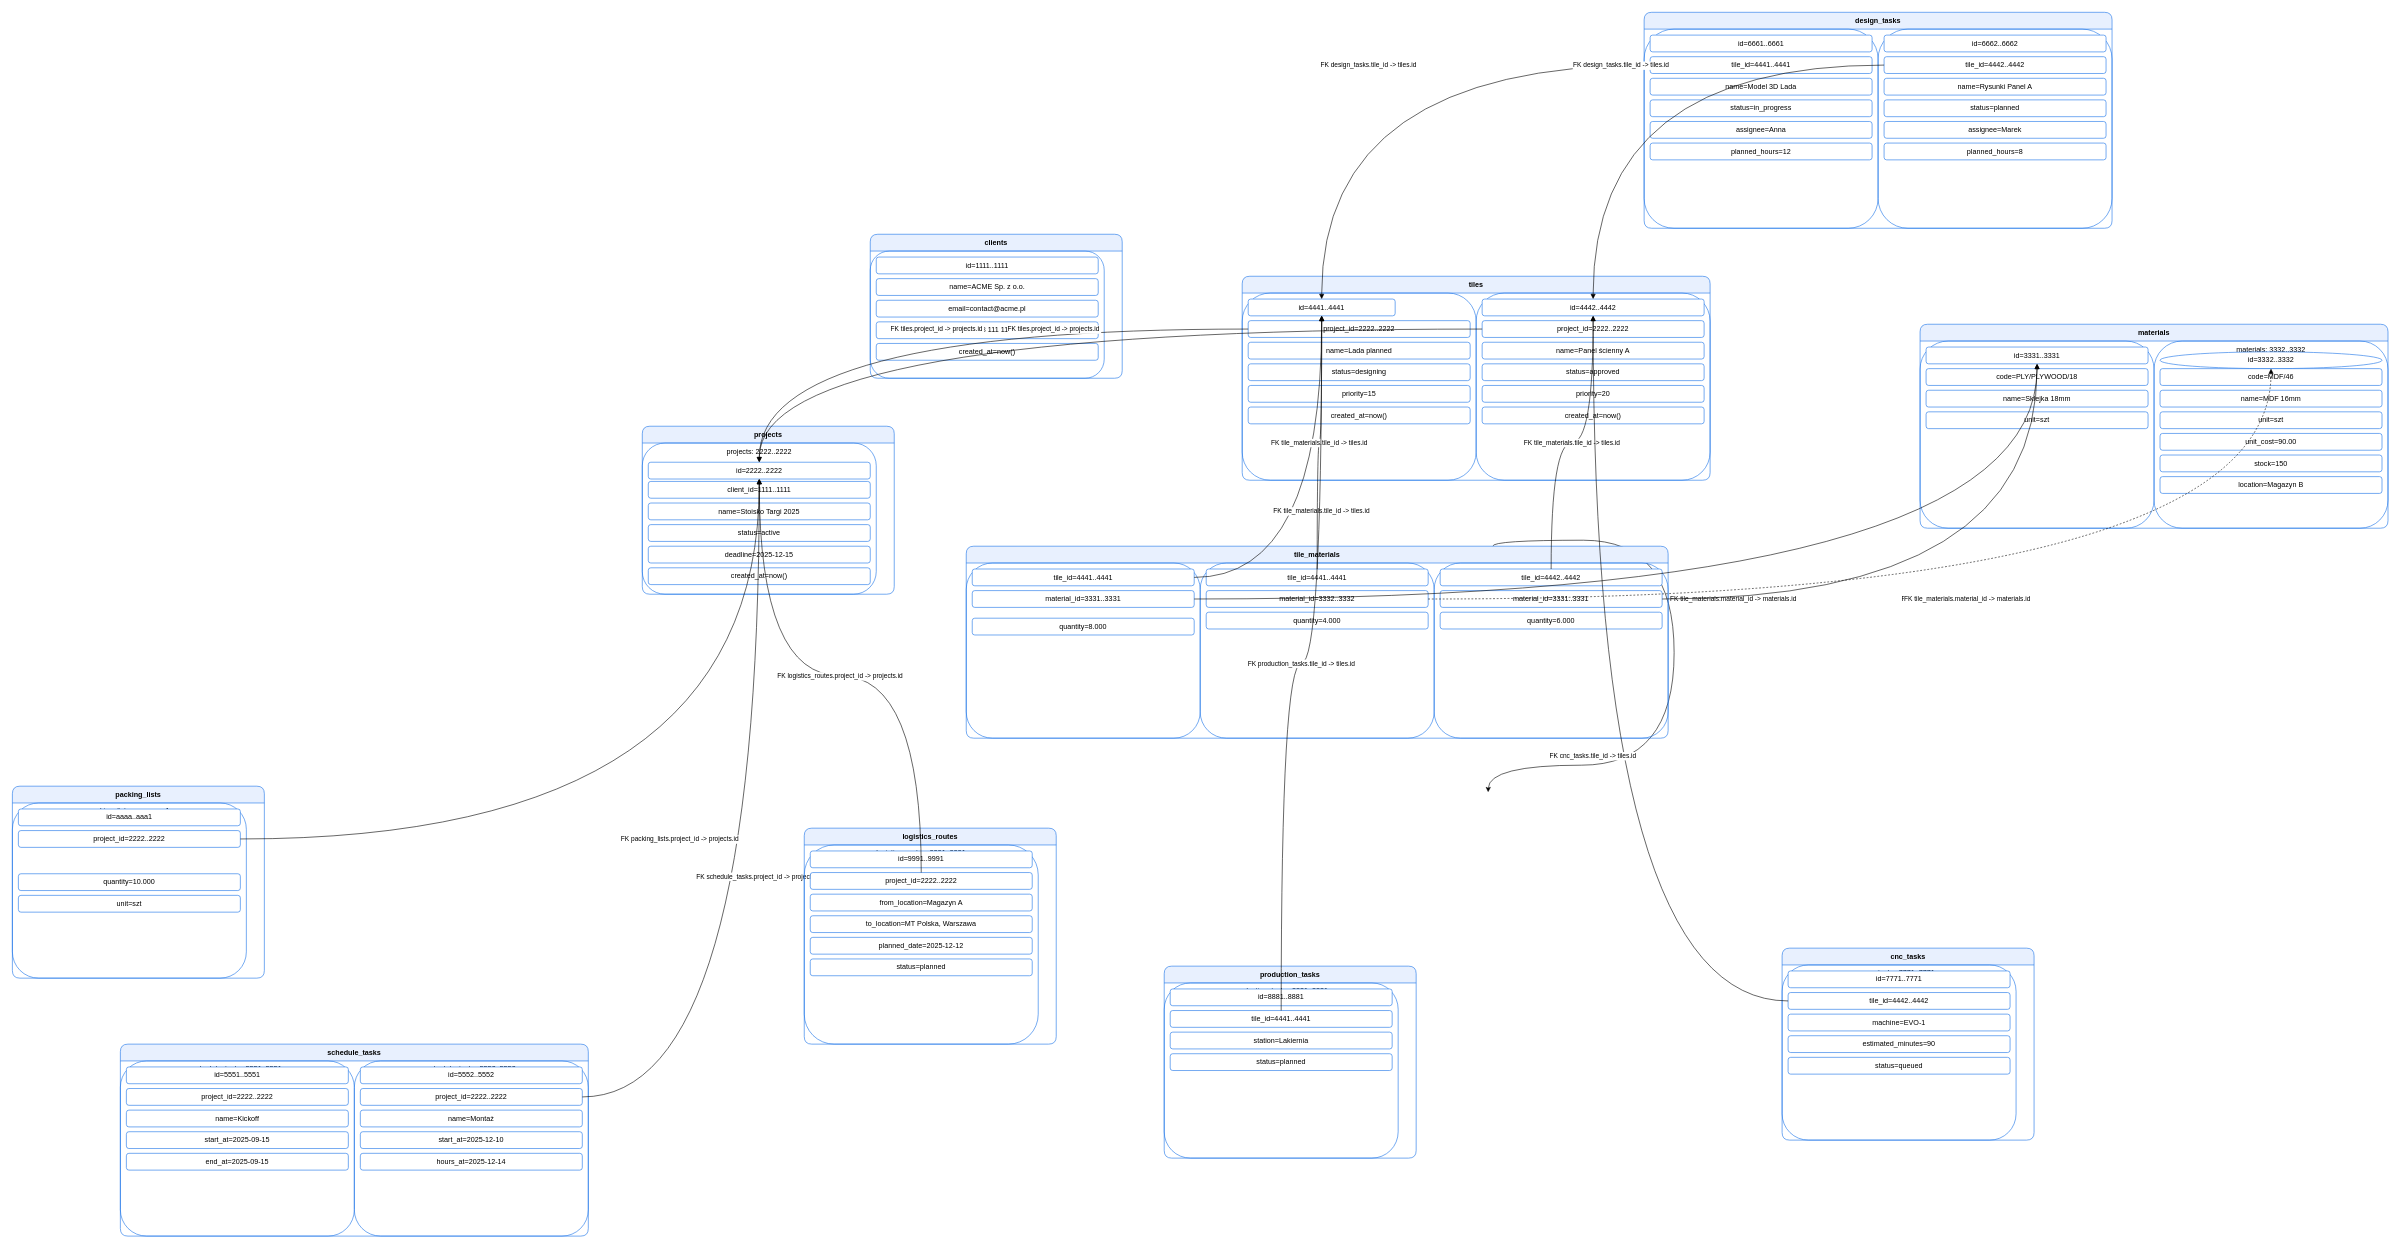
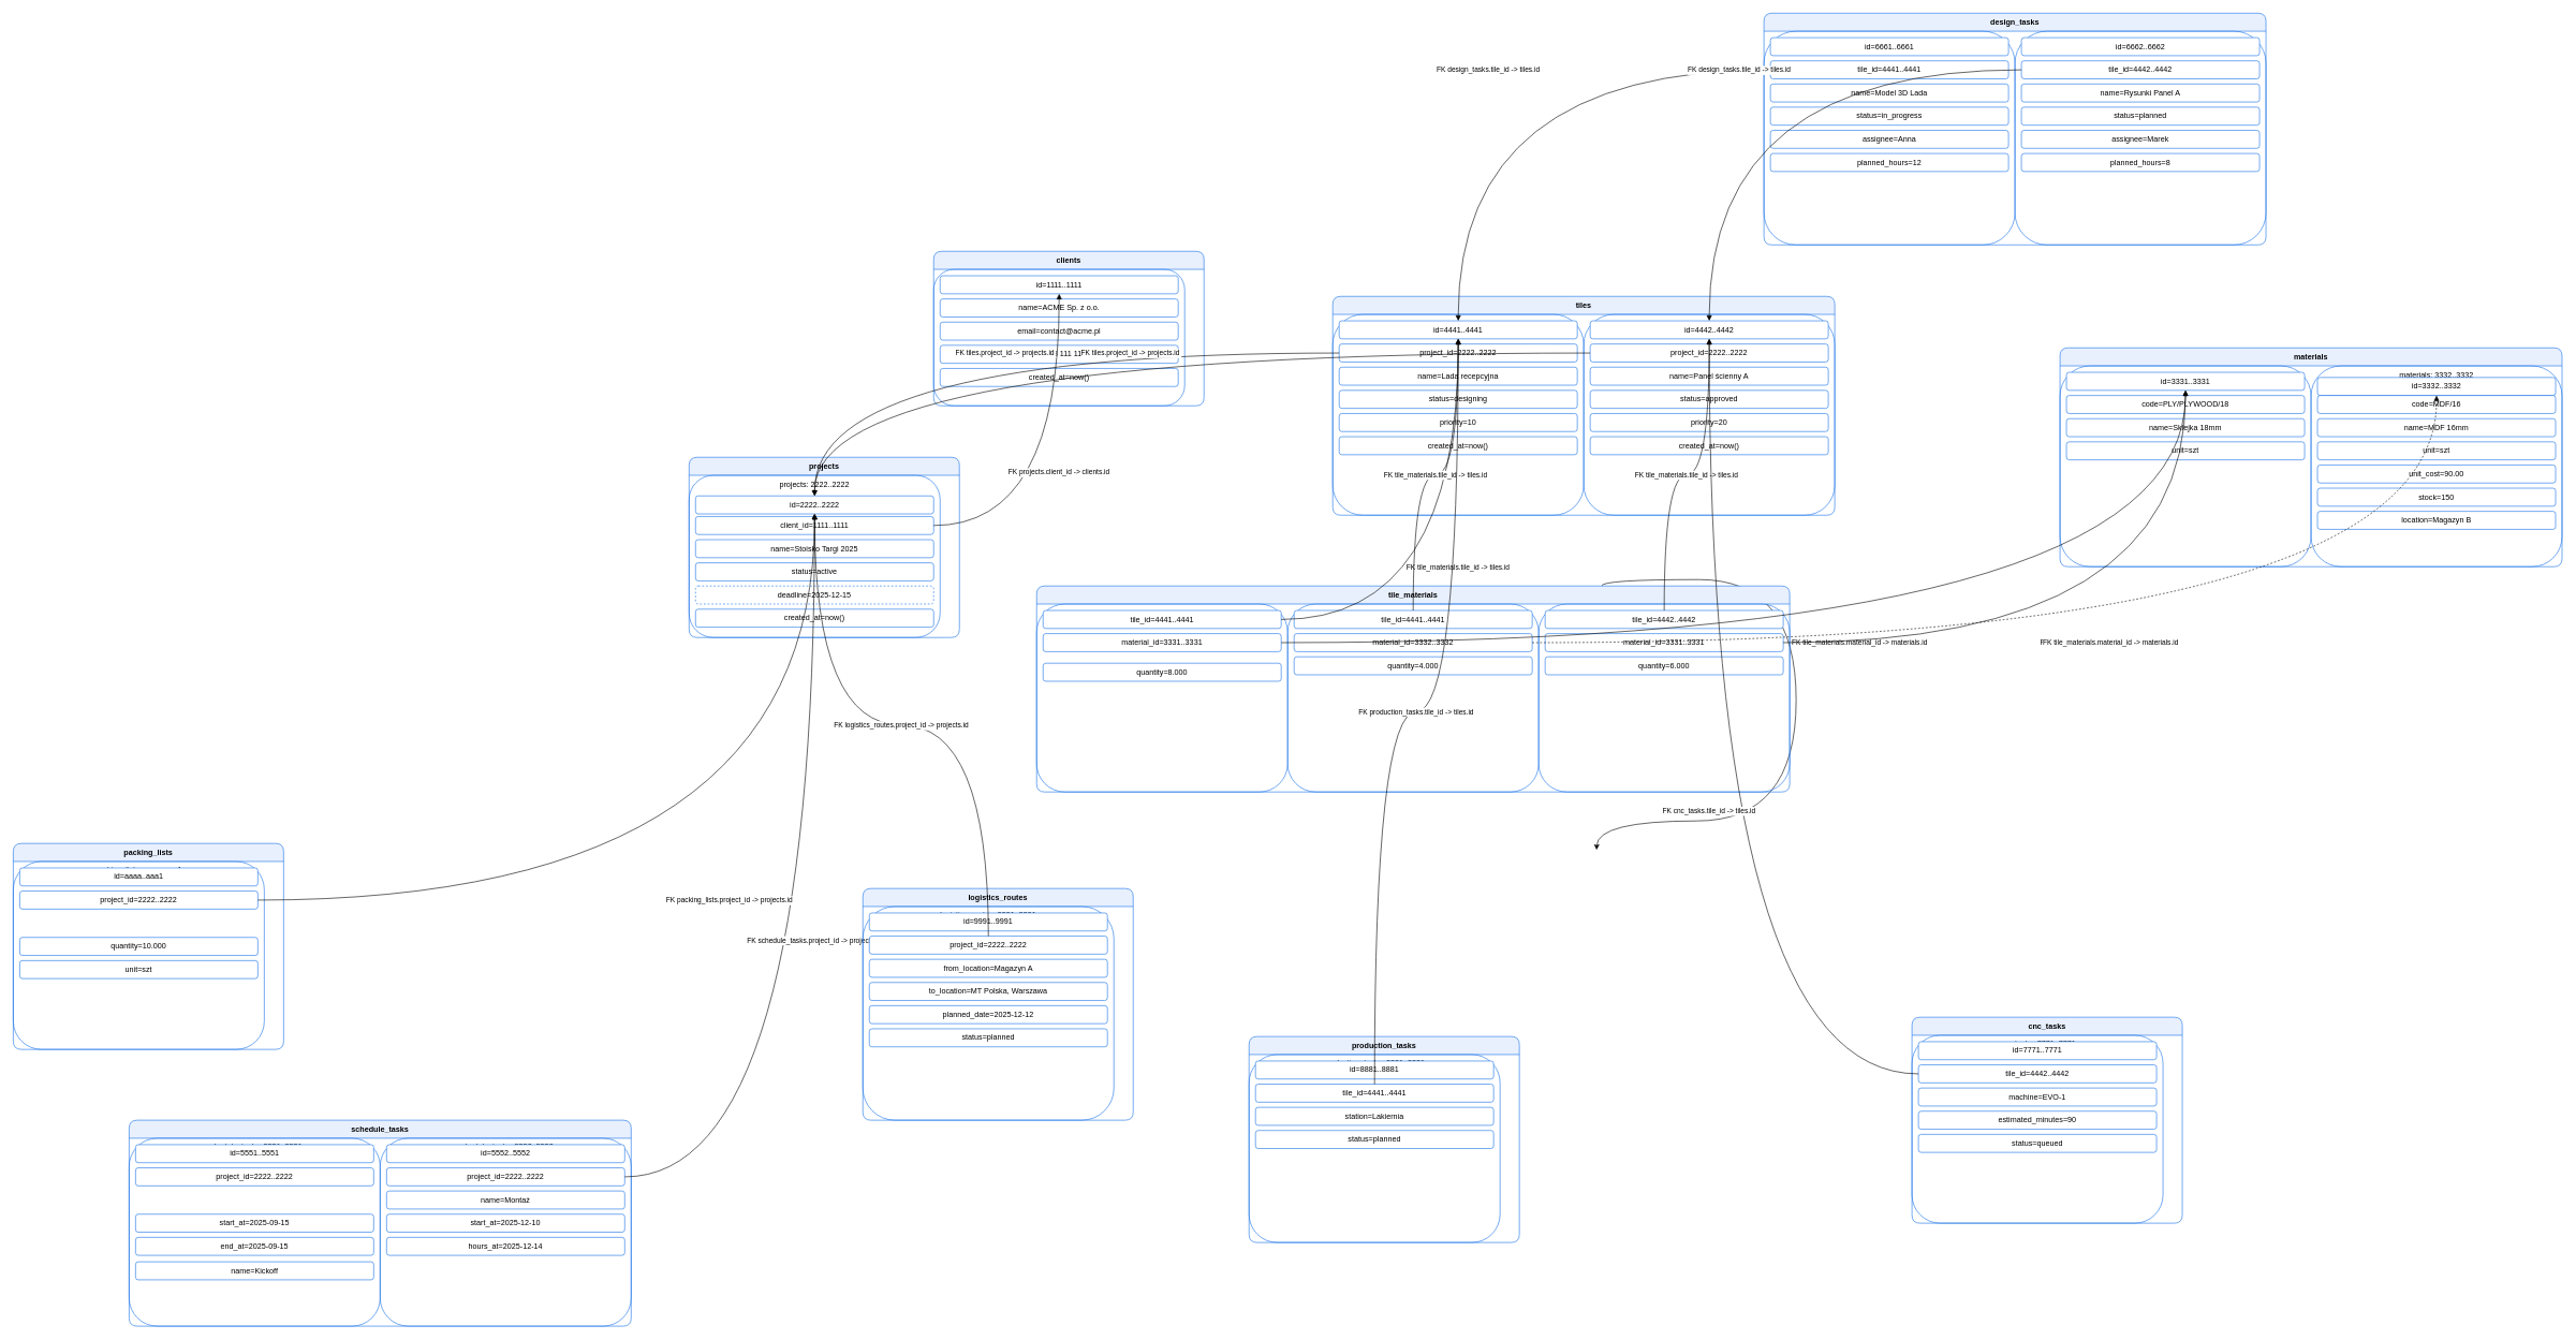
- <mxCell id="19" value="id=4441..4441" style="rounded=1;whiteSpace=wrap;html=1;strokeColor=#1A73E8;fillColor=#fff;" vertex="1" parent="18"><mxGeometry x="10" y="10" width="245" height="28" as="geometry" /></mxCell>
+ <mxCell id="19" value="id=4441..4441" style="rounded=1;whiteSpace=wrap;html=1;strokeColor=#1A73E8;fillColor=#fff;" vertex="1" parent="18"><mxGeometry x="10" y="10" width="370" height="28" as="geometry" /></mxCell>
- <mxCell id="21" value="name=Lada planned" style="rounded=1;whiteSpace=wrap;html=1;strokeColor=#1A73E8;fillColor=#fff;" vertex="1" parent="18"><mxGeometry x="10" y="82" width="370" height="28" as="geometry" /></mxCell>
+ <mxCell id="21" value="name=Lada recepcyjna" style="rounded=1;whiteSpace=wrap;html=1;strokeColor=#1A73E8;fillColor=#fff;" vertex="1" parent="18"><mxGeometry x="10" y="82" width="370" height="28" as="geometry" /></mxCell>
- <mxCell id="41" value="id=3332..3332" style="ellipse;whiteSpace=wrap;html=1;strokeColor=#1A73E8;fillColor=#fff;" vertex="1" parent="40"><mxGeometry x="10" y="18" width="370" height="28" as="geometry" /></mxCell>
+ <mxCell id="41" value="id=3332..3332" style="rounded=1;whiteSpace=wrap;html=1;strokeColor=#1A73E8;fillColor=#fff;" vertex="1" parent="40"><mxGeometry x="10" y="18" width="370" height="28" as="geometry" /></mxCell>
- <mxCell id="42" value="code=MDF/46" style="rounded=1;whiteSpace=wrap;html=1;strokeColor=#1A73E8;fillColor=#fff;" vertex="1" parent="40"><mxGeometry x="10" y="46" width="370" height="28" as="geometry" /></mxCell>
+ <mxCell id="42" value="code=MDF/16" style="rounded=1;whiteSpace=wrap;html=1;strokeColor=#1A73E8;fillColor=#fff;" vertex="1" parent="40"><mxGeometry x="10" y="46" width="370" height="28" as="geometry" /></mxCell>
+ <mxCell id="62" value="FK projects.client_id -&gt; clients.id" style="endArrow=block;edgeStyle=orthogonalEdgeStyle;rounded=0;strokeColor=default;labelBackgroundColor=#ffffff;curved=1;" edge="1" parent="1" source="12" target="4"><mxGeometry relative="1" as="geometry" /></mxCell>
- <mxCell id="23" value="priority=15" style="rounded=1;whiteSpace=wrap;html=1;strokeColor=#1A73E8;fillColor=#fff;" vertex="1" parent="18"><mxGeometry x="10" y="154" width="370" height="28" as="geometry" /></mxCell>
+ <mxCell id="23" value="priority=10" style="rounded=1;whiteSpace=wrap;html=1;strokeColor=#1A73E8;fillColor=#fff;" vertex="1" parent="18"><mxGeometry x="10" y="154" width="370" height="28" as="geometry" /></mxCell>
- <mxCell id="15" value="deadline=2025-12-15" style="rounded=1;whiteSpace=wrap;html=1;strokeColor=#1A73E8;fillColor=#fff;" vertex="1" parent="10"><mxGeometry x="10" y="172" width="370" height="28" as="geometry" /></mxCell>
+ <mxCell id="15" value="deadline=2025-12-15" style="rounded=1;whiteSpace=wrap;html=1;strokeColor=#1A73E8;fillColor=#fff;dashed=1;" vertex="1" parent="10"><mxGeometry x="10" y="172" width="370" height="28" as="geometry" /></mxCell>
- <mxCell id="54" value="start_materials: tm2" style="group;rounded=1;strokeColor=#1A73E8;" parent="49" vertex="1"><mxGeometry x="390" y="28" width="390" height="292" as="geometry" /></mxCell>
+ <mxCell id="54" value="tile_materials: tm2" style="group;rounded=1;strokeColor=#1A73E8;" parent="49" vertex="1"><mxGeometry x="390" y="28" width="390" height="292" as="geometry" /></mxCell>
- <mxCell id="75" value="name=Kickoff" style="rounded=1;whiteSpace=wrap;html=1;strokeColor=#1A73E8;fillColor=#fff;" vertex="1" parent="72"><mxGeometry x="10" y="82" width="370" height="28" as="geometry" /></mxCell>
+ <mxCell id="75" value="name=Kickoff" style="rounded=1;whiteSpace=wrap;html=1;strokeColor=#1A73E8;fillColor=#fff;" vertex="1" parent="72"><mxGeometry x="10" y="192" width="370" height="28" as="geometry" /></mxCell>
